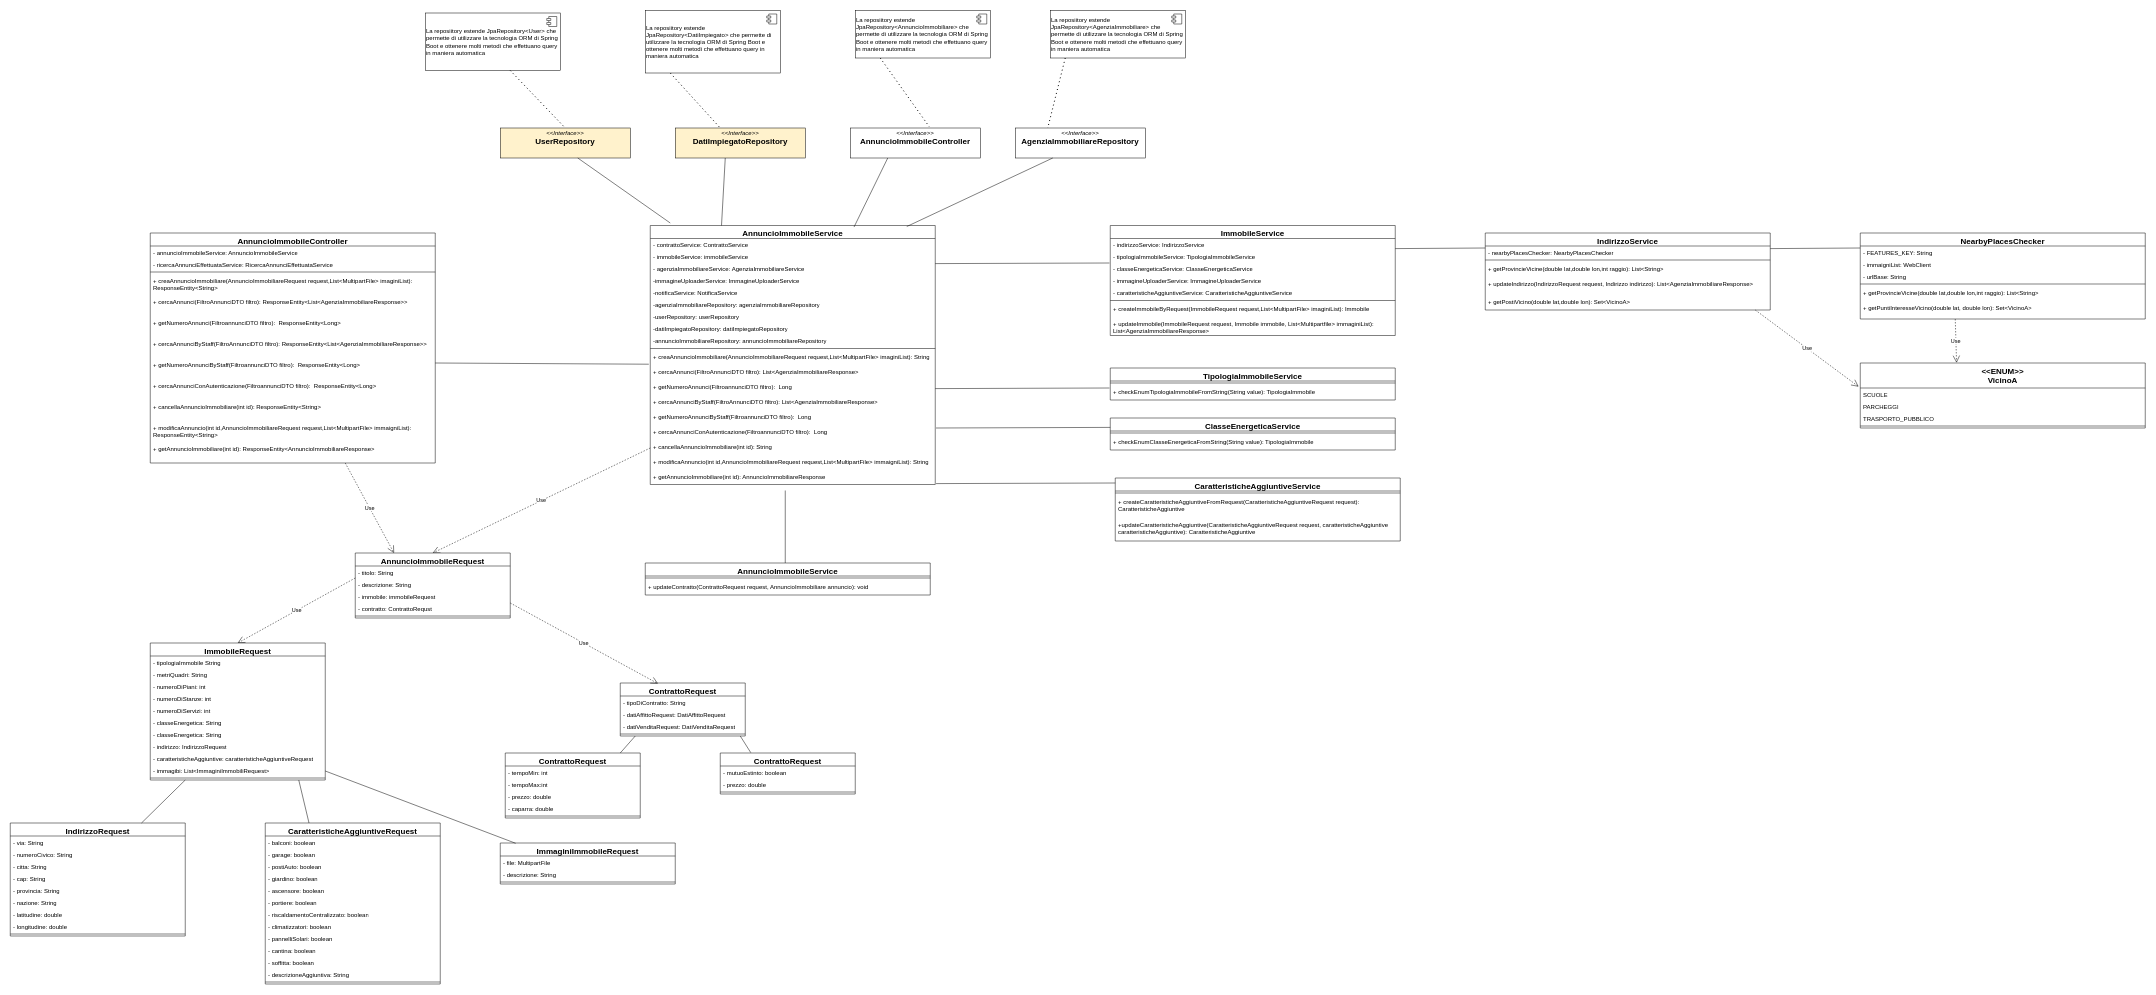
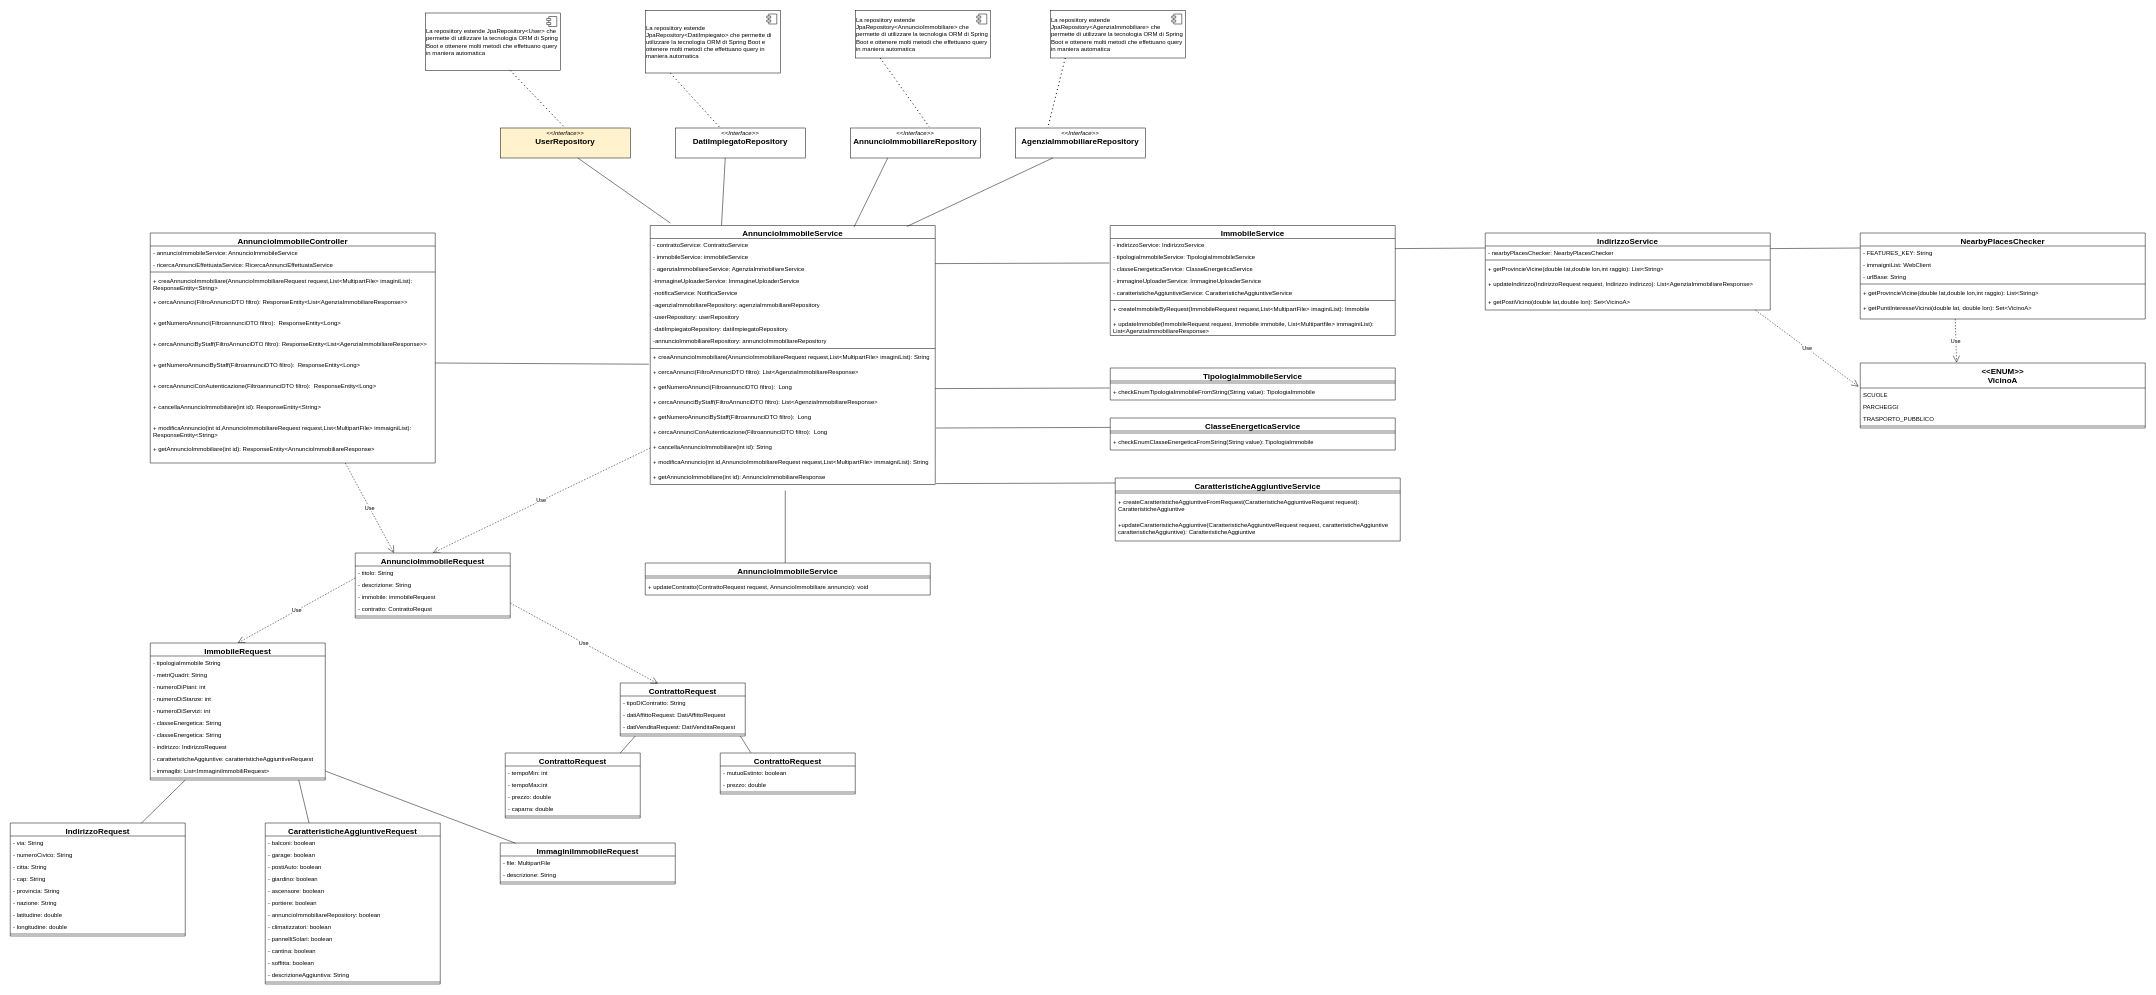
- <mxCell id="53" value="&lt;p style=&quot;margin:0px;margin-top:4px;text-align:center;&quot;&gt;&lt;i&gt;&amp;lt;&amp;lt;Interface&amp;gt;&amp;gt;&lt;/i&gt;&lt;br&gt;&lt;b&gt;&lt;font style=&quot;font-size: 16px;&quot;&gt;AnnuncioImmobileController&lt;/font&gt;&lt;/b&gt;&lt;/p&gt;&lt;p style=&quot;margin:0px;margin-left:4px;&quot;&gt;&lt;br&gt;&lt;/p&gt;" style="verticalAlign=top;align=left;overflow=fill;html=1;whiteSpace=wrap;" parent="1" vertex="1"><mxGeometry x="1700" y="255" width="260" height="60" as="geometry" /></mxCell>
+ <mxCell id="53" value="&lt;p style=&quot;margin:0px;margin-top:4px;text-align:center;&quot;&gt;&lt;i&gt;&amp;lt;&amp;lt;Interface&amp;gt;&amp;gt;&lt;/i&gt;&lt;br&gt;&lt;b&gt;&lt;font style=&quot;font-size: 16px;&quot;&gt;AnnuncioImmobiliareRepository&lt;/font&gt;&lt;/b&gt;&lt;/p&gt;&lt;p style=&quot;margin:0px;margin-left:4px;&quot;&gt;&lt;br&gt;&lt;/p&gt;" style="verticalAlign=top;align=left;overflow=fill;html=1;whiteSpace=wrap;" parent="1" vertex="1"><mxGeometry x="1700" y="255" width="260" height="60" as="geometry" /></mxCell>
- <mxCell id="52" value="&lt;p style=&quot;margin:0px;margin-top:4px;text-align:center;&quot;&gt;&lt;i&gt;&amp;lt;&amp;lt;Interface&amp;gt;&amp;gt;&lt;/i&gt;&lt;br&gt;&lt;b&gt;&lt;font style=&quot;font-size: 16px;&quot;&gt;DatiImpiegatoRepository&lt;/font&gt;&lt;/b&gt;&lt;/p&gt;&lt;p style=&quot;margin:0px;margin-left:4px;&quot;&gt;&lt;br&gt;&lt;/p&gt;" style="verticalAlign=top;align=left;overflow=fill;html=1;whiteSpace=wrap;fillColor=#fff2cc;" parent="1" vertex="1"><mxGeometry x="1350" y="255" width="260" height="60" as="geometry" /></mxCell>
+ <mxCell id="52" value="&lt;p style=&quot;margin:0px;margin-top:4px;text-align:center;&quot;&gt;&lt;i&gt;&amp;lt;&amp;lt;Interface&amp;gt;&amp;gt;&lt;/i&gt;&lt;br&gt;&lt;b&gt;&lt;font style=&quot;font-size: 16px;&quot;&gt;DatiImpiegatoRepository&lt;/font&gt;&lt;/b&gt;&lt;/p&gt;&lt;p style=&quot;margin:0px;margin-left:4px;&quot;&gt;&lt;br&gt;&lt;/p&gt;" style="verticalAlign=top;align=left;overflow=fill;html=1;whiteSpace=wrap;" parent="1" vertex="1"><mxGeometry x="1350" y="255" width="260" height="60" as="geometry" /></mxCell>
- <mxCell id="143" value="&lt;font&gt;- riscaldamentoCentralizzato: boolean&lt;/font&gt;" style="text;strokeColor=none;fillColor=none;align=left;verticalAlign=top;spacingLeft=4;spacingRight=4;overflow=hidden;rotatable=0;points=[[0,0.5],[1,0.5]];portConstraint=eastwest;whiteSpace=wrap;html=1;" parent="136" vertex="1"><mxGeometry y="170" width="350" height="24" as="geometry" /></mxCell>
+ <mxCell id="143" value="&lt;font&gt;- annuncioImmobiliareRepository: boolean&lt;/font&gt;" style="text;strokeColor=none;fillColor=none;align=left;verticalAlign=top;spacingLeft=4;spacingRight=4;overflow=hidden;rotatable=0;points=[[0,0.5],[1,0.5]];portConstraint=eastwest;whiteSpace=wrap;html=1;" parent="136" vertex="1"><mxGeometry y="170" width="350" height="24" as="geometry" /></mxCell>
